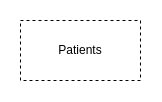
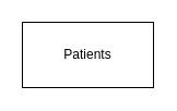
- <mxCell id="2" value="Patients" style="rounded=0;whiteSpace=wrap;html=1;dashed=1;" vertex="1" parent="1"><mxGeometry x="20" y="20" width="120" height="60" as="geometry" /></mxCell>
+ <mxCell id="2" value="Patients" style="rounded=0;whiteSpace=wrap;html=1;" vertex="1" parent="1"><mxGeometry x="20" y="20" width="120" height="60" as="geometry" /></mxCell>
